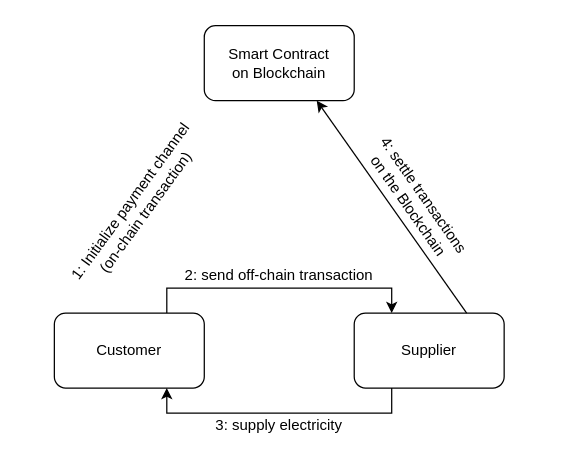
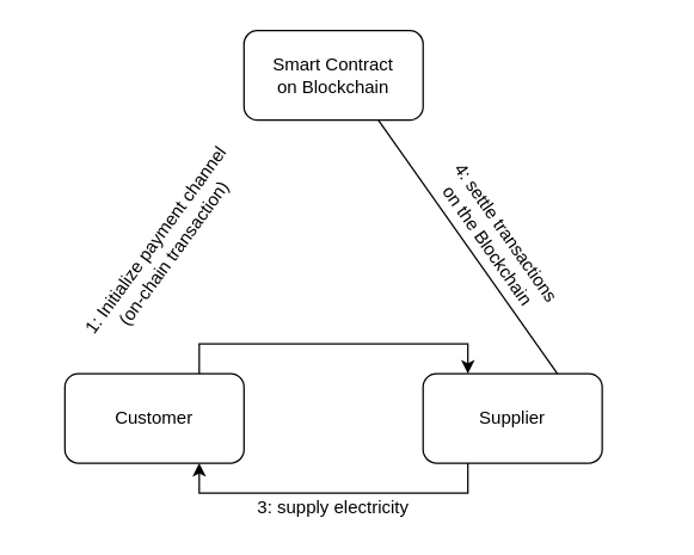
- <mxCell id="7" value="" style="endArrow=classic;html=1;exitX=0.75;exitY=0;exitDx=0;exitDy=0;entryX=0.75;entryY=1;entryDx=0;entryDy=0;" edge="1" parent="1" source="6" target="2"><mxGeometry width="50" height="50" relative="1" as="geometry"><mxPoint x="330" y="140" as="sourcePoint" /><mxPoint x="380" y="90" as="targetPoint" /></mxGeometry></mxCell>
+ <mxCell id="7" value="" style="endArrow=none;html=1;exitX=0.75;exitY=0;exitDx=0;exitDy=0;entryX=0.75;entryY=1;entryDx=0;entryDy=0;" edge="1" parent="1" source="6" target="2"><mxGeometry width="50" height="50" relative="1" as="geometry"><mxPoint x="330" y="140" as="sourcePoint" /><mxPoint x="380" y="90" as="targetPoint" /></mxGeometry></mxCell>
- <mxCell id="9" value="2: send off-chain transaction" style="text;html=1;strokeColor=none;fillColor=none;align=center;verticalAlign=middle;whiteSpace=wrap;rounded=0;" vertex="1" parent="1"><mxGeometry x="138" y="210" width="170" height="20" as="geometry" /></mxCell>
